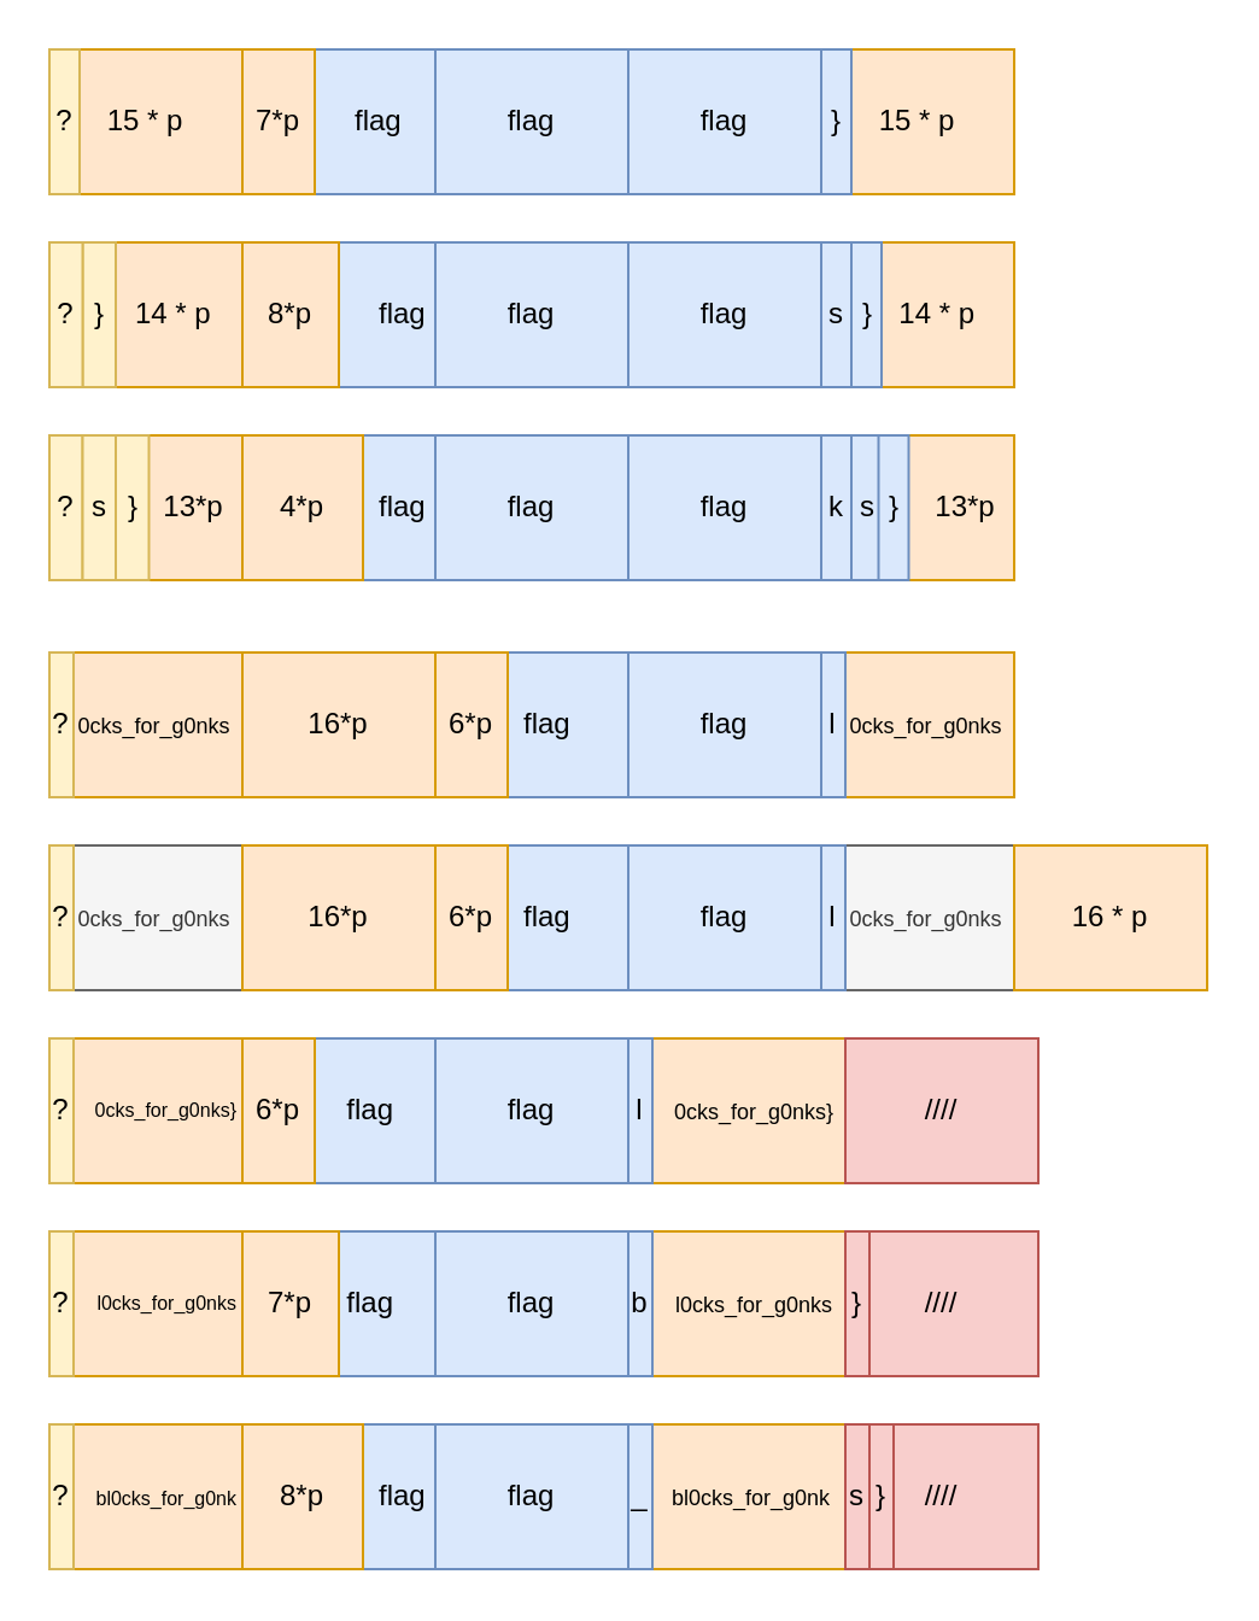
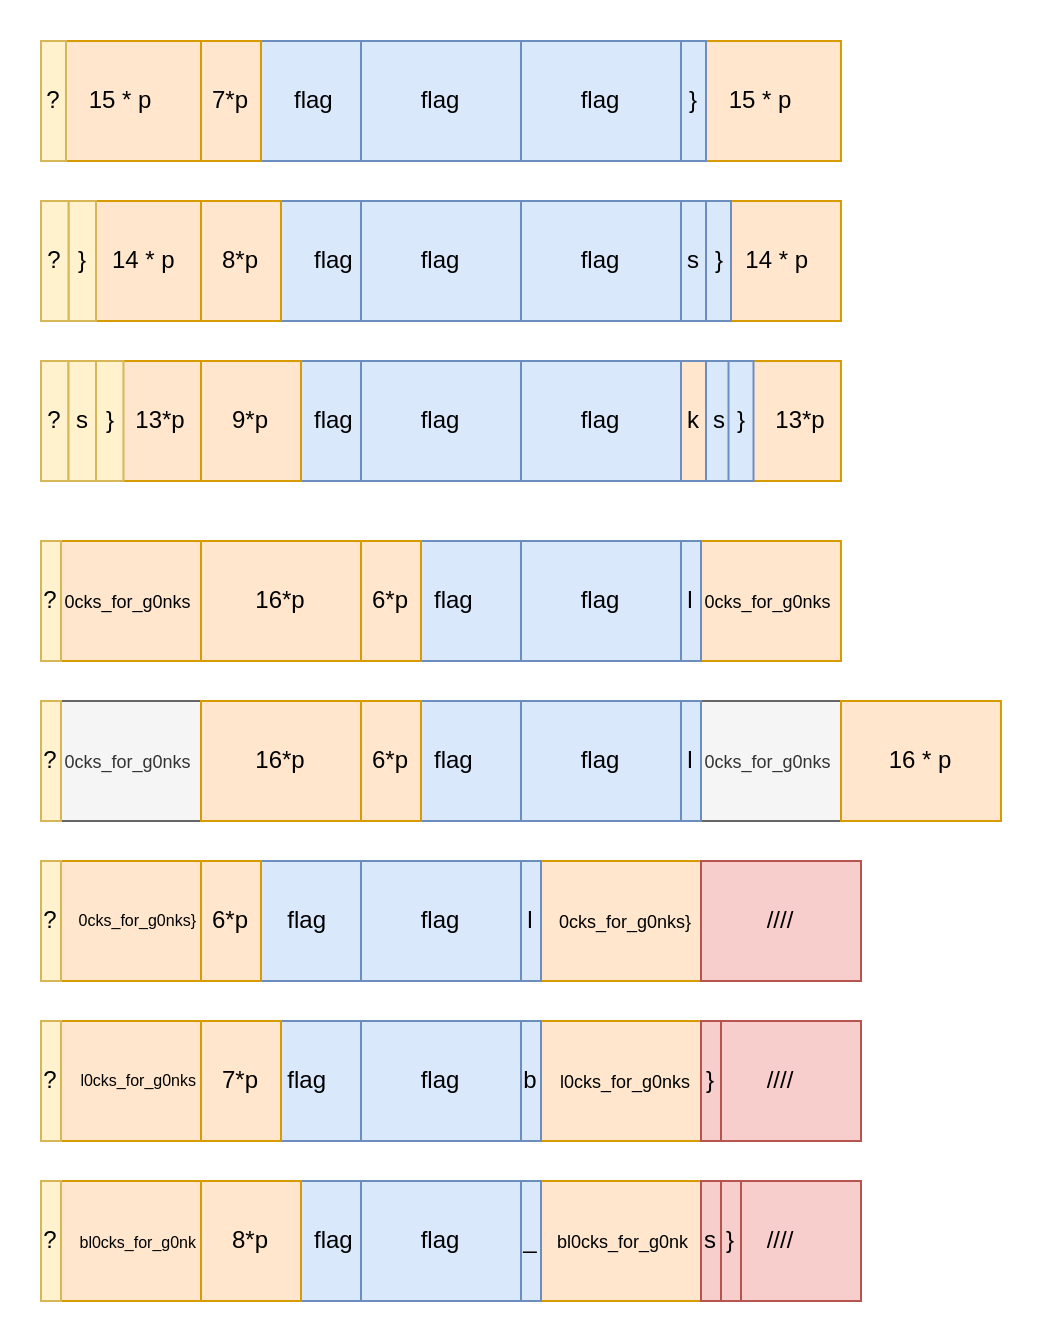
- <mxCell id="26" value="4*p" style="rounded=0;whiteSpace=wrap;html=1;fillColor=#ffe6cc;strokeColor=#d79b00;" vertex="1" parent="1"><mxGeometry x="100" y="180" width="50" height="60" as="geometry" /></mxCell>
+ <mxCell id="26" value="9*p" style="rounded=0;whiteSpace=wrap;html=1;fillColor=#ffe6cc;strokeColor=#d79b00;" vertex="1" parent="1"><mxGeometry x="100" y="180" width="50" height="60" as="geometry" /></mxCell>
- <mxCell id="23" value="k" style="rounded=0;whiteSpace=wrap;html=1;fillColor=#dae8fc;strokeColor=#6c8ebf;" vertex="1" parent="1"><mxGeometry x="340" y="180" width="12.5" height="60" as="geometry" /></mxCell>
+ <mxCell id="23" value="k" style="rounded=0;whiteSpace=wrap;html=1;fillColor=#ffe6cc;strokeColor=#6c8ebf;" vertex="1" parent="1"><mxGeometry x="340" y="180" width="12.5" height="60" as="geometry" /></mxCell>
